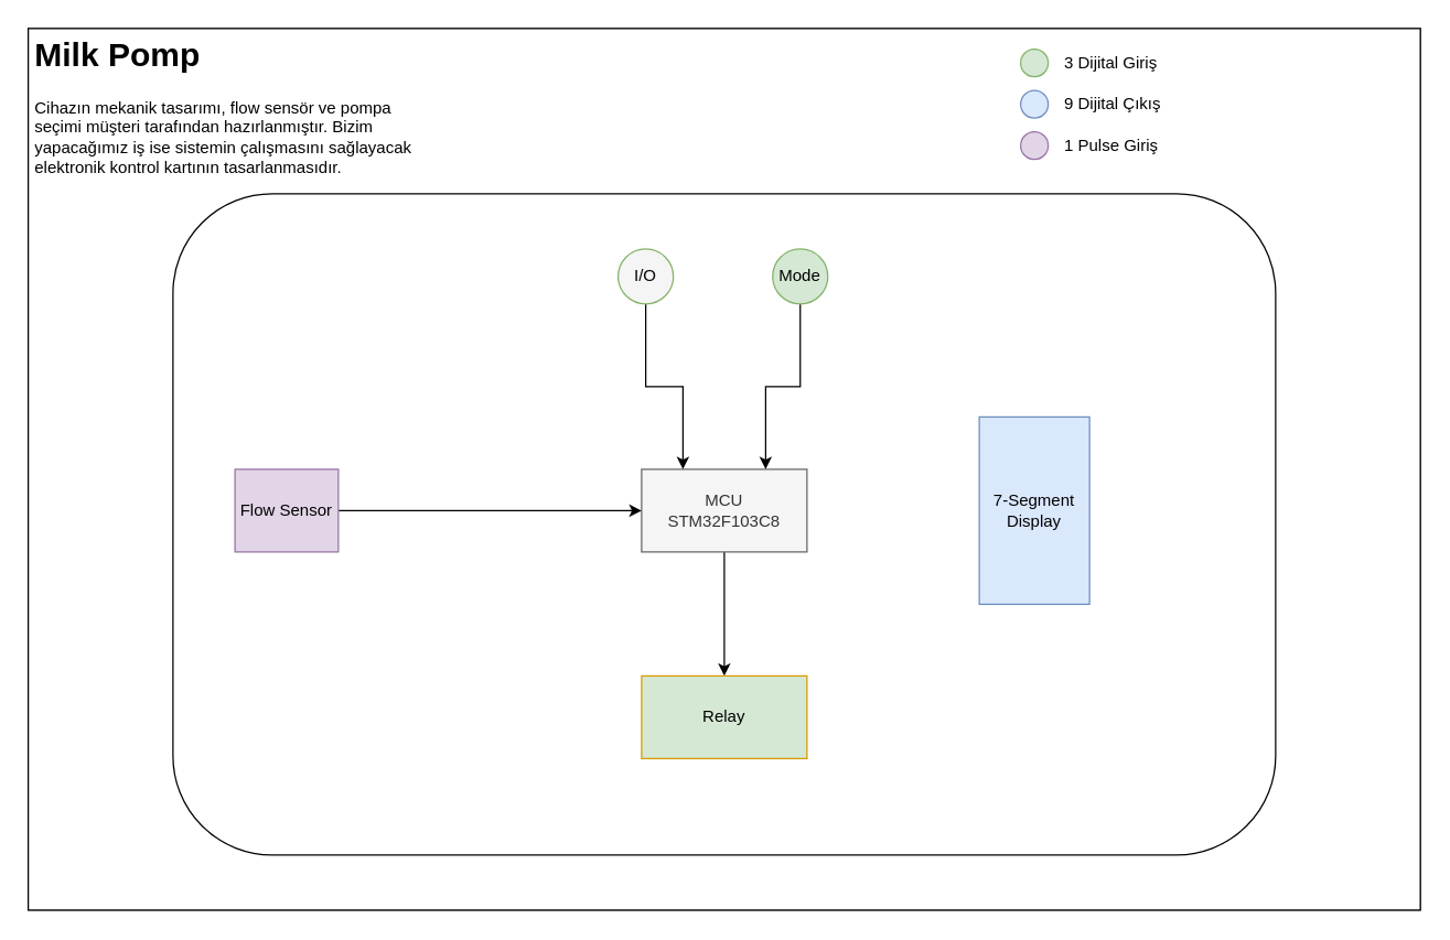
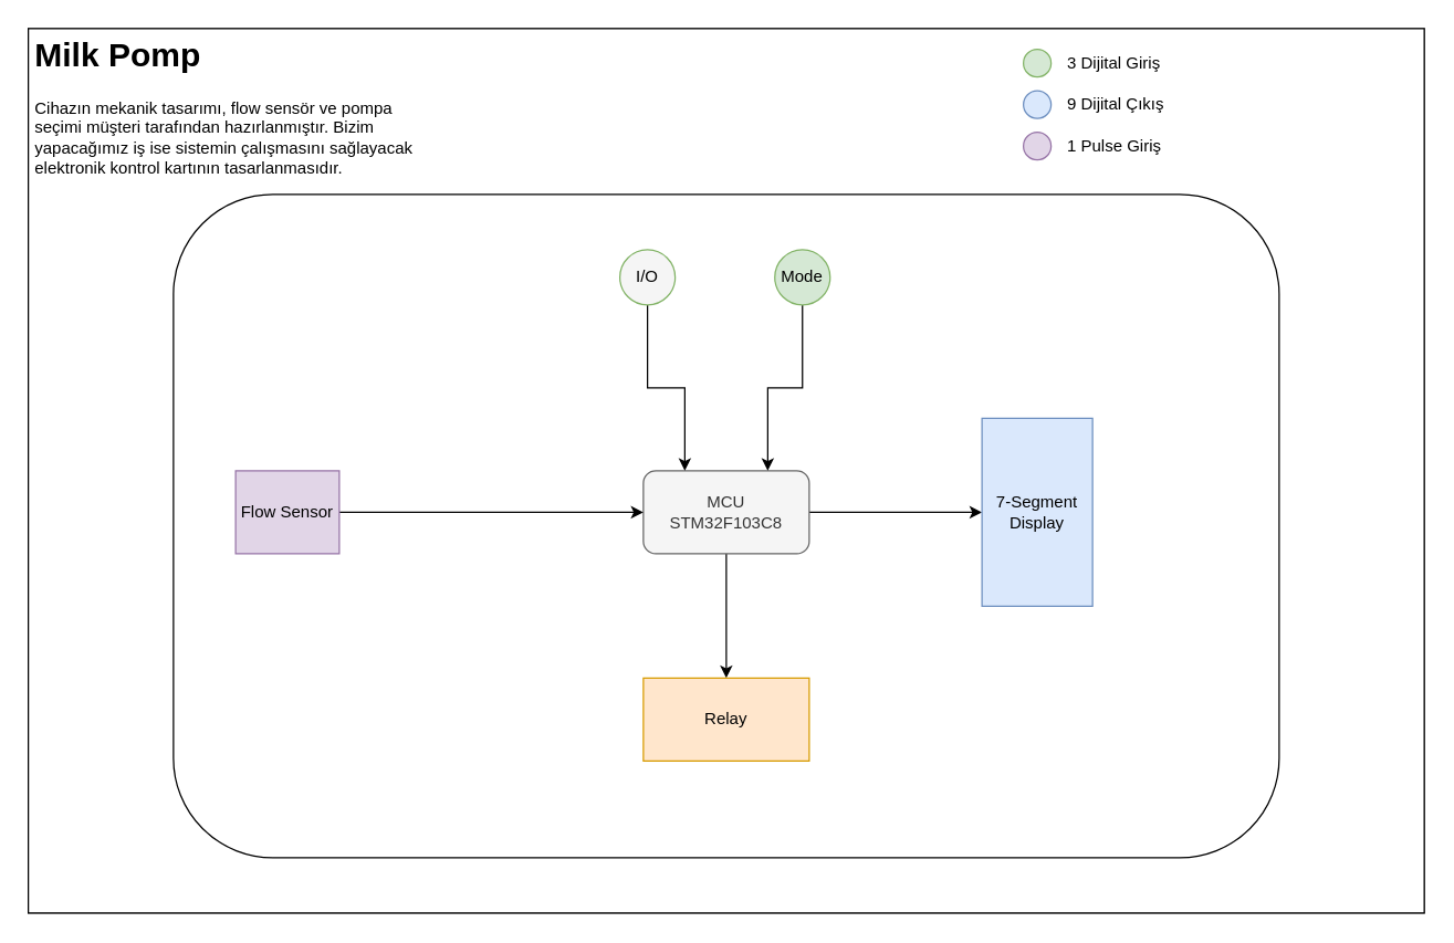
- <mxCell id="9" value="MCU&lt;br&gt;STM32F103C8" style="rounded=0;whiteSpace=wrap;html=1;fillColor=#f5f5f5;fontColor=#333333;strokeColor=#666666;" parent="3" vertex="1"><mxGeometry x="445" y="320" width="120" height="60" as="geometry" /></mxCell>
+ <mxCell id="9" value="MCU&lt;br&gt;STM32F103C8" style="whiteSpace=wrap;html=1;fillColor=#f5f5f5;fontColor=#333333;strokeColor=#666666;rounded=1;" parent="3" vertex="1"><mxGeometry x="445" y="320" width="120" height="60" as="geometry" /></mxCell>
+ <mxCell id="7" style="edgeStyle=orthogonalEdgeStyle;rounded=0;orthogonalLoop=1;jettySize=auto;html=1;entryX=0;entryY=0.5;entryDx=0;entryDy=0;" parent="3" source="9" target="14" edge="1"><mxGeometry relative="1" as="geometry" /></mxCell>
- <mxCell id="17" value="Relay" style="rounded=0;whiteSpace=wrap;html=1;fillColor=#d5e8d4;strokeColor=#d79b00;" parent="3" vertex="1"><mxGeometry x="445" y="470" width="120" height="60" as="geometry" /></mxCell>
+ <mxCell id="17" value="Relay" style="rounded=0;whiteSpace=wrap;html=1;fillColor=#ffe6cc;strokeColor=#d79b00;" parent="3" vertex="1"><mxGeometry x="445" y="470" width="120" height="60" as="geometry" /></mxCell>
